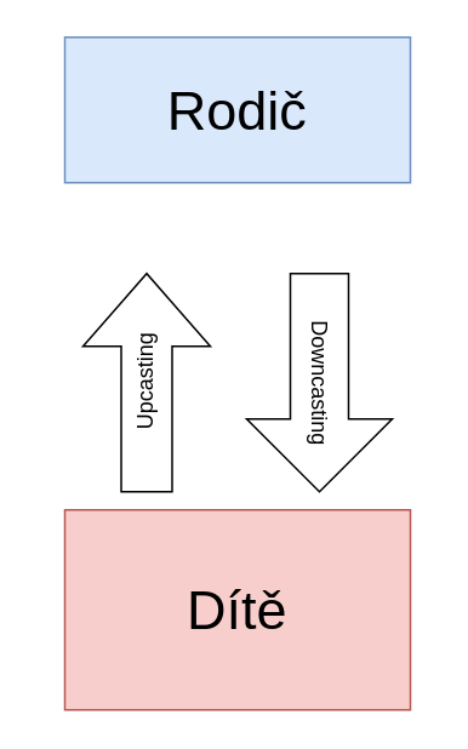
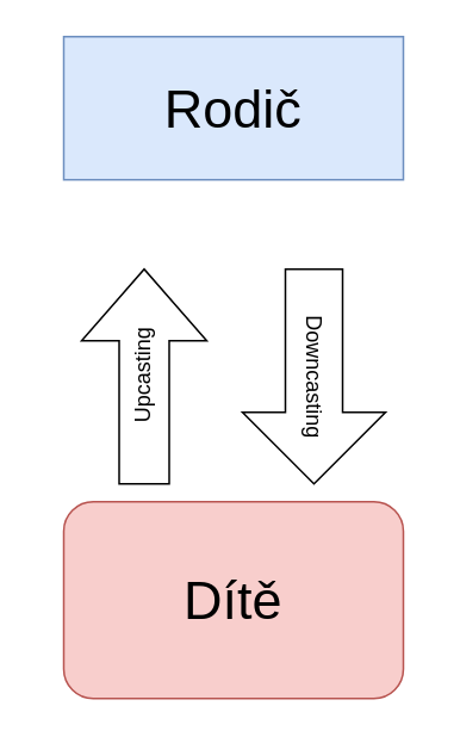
- <mxCell id="3" value="&lt;font style=&quot;font-size: 30px;&quot;&gt;Dítě&lt;/font&gt;" style="rounded=0;whiteSpace=wrap;html=1;fillColor=#f8cecc;strokeColor=#b85450;" vertex="1" parent="1"><mxGeometry x="35" y="280" width="190" height="110" as="geometry" /></mxCell>
+ <mxCell id="3" value="&lt;font style=&quot;font-size: 30px;&quot;&gt;Dítě&lt;/font&gt;" style="whiteSpace=wrap;html=1;fillColor=#f8cecc;strokeColor=#b85450;rounded=1;" vertex="1" parent="1"><mxGeometry x="35" y="280" width="190" height="110" as="geometry" /></mxCell>
